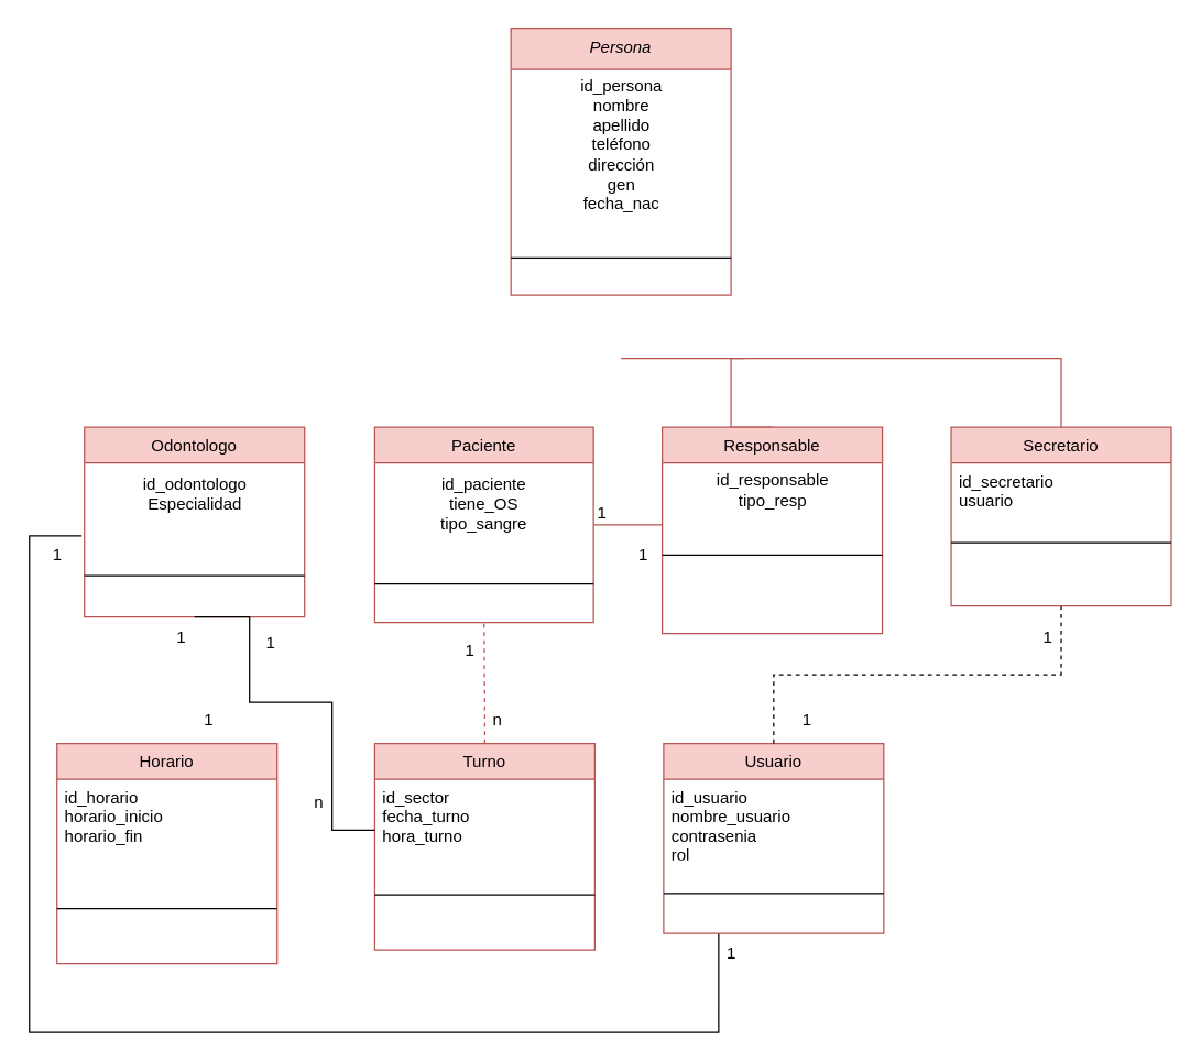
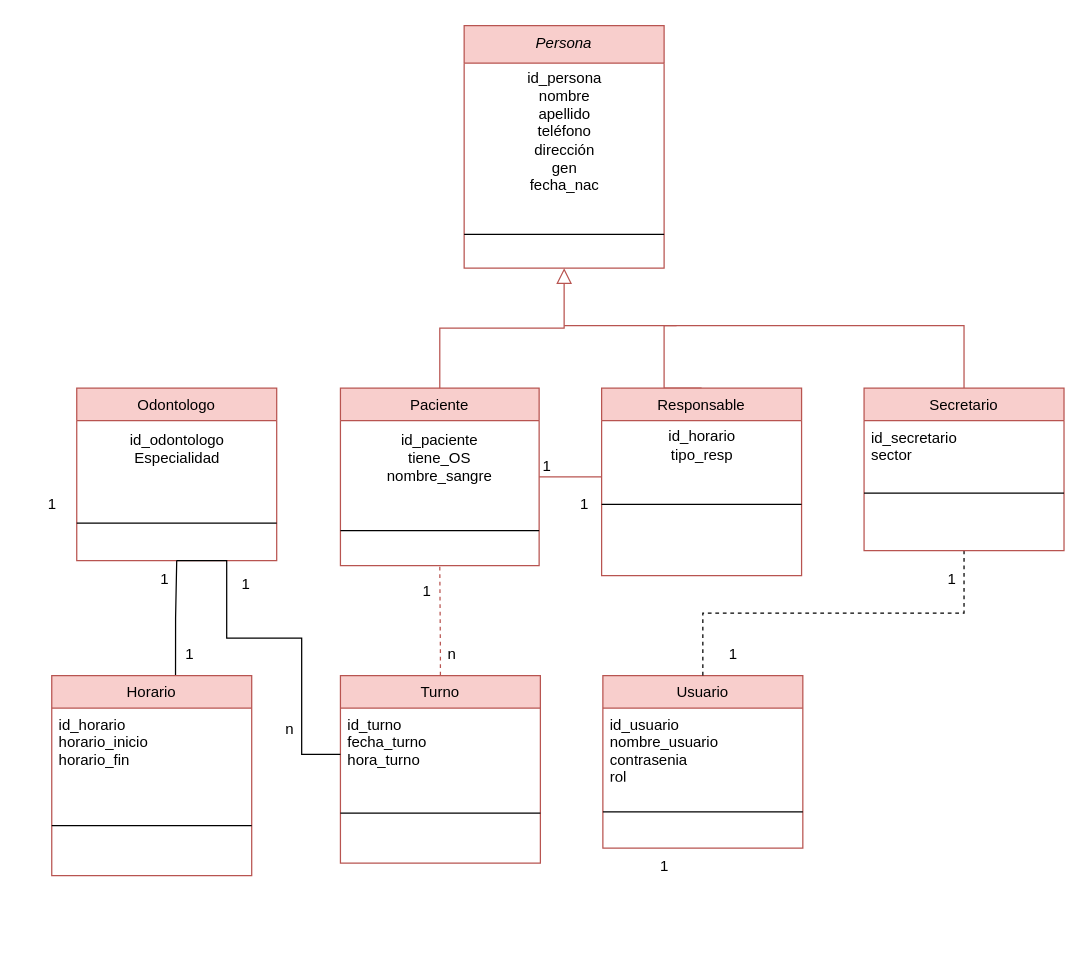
+ <mxCell id="13" value="" style="endArrow=block;endSize=10;endFill=0;shadow=0;strokeWidth=1;rounded=0;curved=0;edgeStyle=elbowEdgeStyle;elbow=vertical;fillColor=#f8cecc;strokeColor=#b85450;" parent="1" source="10" target="2" edge="1"><mxGeometry width="160" relative="1" as="geometry"><mxPoint x="360.91" y="323" as="sourcePoint" /><mxPoint x="460.91" y="221" as="targetPoint" /></mxGeometry></mxCell>
- <mxCell id="32" value="id_secretario&#10;usuario" style="text;align=left;verticalAlign=top;spacingLeft=4;spacingRight=4;overflow=hidden;rotatable=0;points=[[0,0.5],[1,0.5]];portConstraint=eastwest;" parent="31" vertex="1"><mxGeometry y="26" width="160" height="34" as="geometry" /></mxCell>
+ <mxCell id="32" value="id_secretario&#10;sector" style="text;align=left;verticalAlign=top;spacingLeft=4;spacingRight=4;overflow=hidden;rotatable=0;points=[[0,0.5],[1,0.5]];portConstraint=eastwest;" parent="31" vertex="1"><mxGeometry y="26" width="160" height="34" as="geometry" /></mxCell>
- <mxCell id="17" value="id_responsable&lt;div&gt;tipo_resp&lt;/div&gt;" style="text;html=1;align=center;verticalAlign=middle;resizable=0;points=[];autosize=1;strokeColor=none;fillColor=none;" vertex="1" parent="16"><mxGeometry y="26" width="160" height="40" as="geometry" /></mxCell>
+ <mxCell id="17" value="id_horario&lt;div&gt;tipo_resp&lt;/div&gt;" style="text;html=1;align=center;verticalAlign=middle;resizable=0;points=[];autosize=1;strokeColor=none;fillColor=none;" vertex="1" parent="16"><mxGeometry y="26" width="160" height="40" as="geometry" /></mxCell>
- <mxCell id="11" value="id_paciente&lt;div&gt;tiene_OS&lt;/div&gt;&lt;div&gt;tipo_sangre&lt;/div&gt;" style="text;html=1;align=center;verticalAlign=middle;resizable=0;points=[];autosize=1;strokeColor=none;fillColor=none;" vertex="1" parent="10"><mxGeometry y="26" width="159" height="60" as="geometry" /></mxCell>
+ <mxCell id="11" value="id_paciente&lt;div&gt;tiene_OS&lt;/div&gt;&lt;div&gt;nombre_sangre&lt;/div&gt;" style="text;html=1;align=center;verticalAlign=middle;resizable=0;points=[];autosize=1;strokeColor=none;fillColor=none;" vertex="1" parent="10"><mxGeometry y="26" width="159" height="60" as="geometry" /></mxCell>
+ <mxCell id="26" style="edgeStyle=orthogonalEdgeStyle;rounded=0;orthogonalLoop=1;jettySize=auto;html=1;exitX=0.619;exitY=0.006;exitDx=0;exitDy=0;entryX=0.5;entryY=1;entryDx=0;entryDy=0;exitPerimeter=0;endArrow=none;endFill=0;" edge="1" parent="1" source="27" target="6"><mxGeometry relative="1" as="geometry"><mxPoint x="100.91" y="448" as="targetPoint" /><Array as="points" /></mxGeometry></mxCell>
- <mxCell id="24" value="id_sector&#10;fecha_turno&#10;hora_turno" style="text;align=left;verticalAlign=top;spacingLeft=4;spacingRight=4;overflow=hidden;rotatable=0;points=[[0,0.5],[1,0.5]];portConstraint=eastwest;" vertex="1" parent="23"><mxGeometry y="26" width="160" height="74" as="geometry" /></mxCell>
+ <mxCell id="24" value="id_turno&#10;fecha_turno&#10;hora_turno" style="text;align=left;verticalAlign=top;spacingLeft=4;spacingRight=4;overflow=hidden;rotatable=0;points=[[0,0.5],[1,0.5]];portConstraint=eastwest;" vertex="1" parent="23"><mxGeometry y="26" width="160" height="74" as="geometry" /></mxCell>
- <mxCell id="5" style="edgeStyle=orthogonalEdgeStyle;rounded=0;orthogonalLoop=1;jettySize=auto;html=1;exitX=-0.013;exitY=0.883;exitDx=0;exitDy=0;entryX=0.25;entryY=1;entryDx=0;entryDy=0;exitPerimeter=0;endArrow=none;endFill=0;" edge="1" parent="1" source="7" target="19"><mxGeometry relative="1" as="geometry"><Array as="points"><mxPoint x="20.91" y="389" /><mxPoint x="20.91" y="750" /><mxPoint x="521.91" y="750" /></Array></mxGeometry></mxCell>
